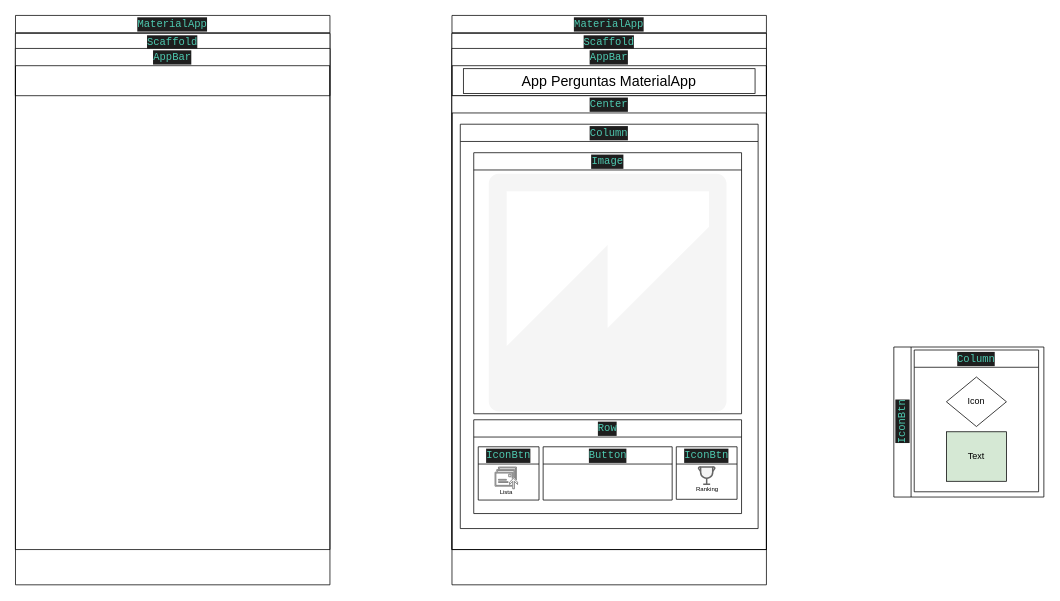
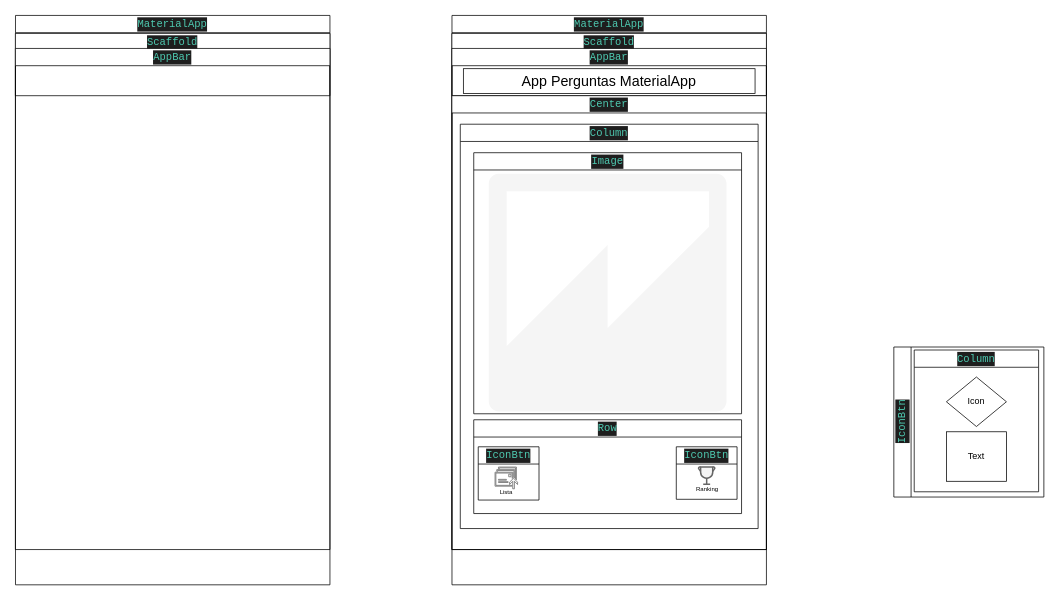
- <mxCell id="24" value="Text" style="rounded=0;whiteSpace=wrap;html=1;fillColor=#d5e8d4;" vertex="1" parent="22"><mxGeometry x="42.92" y="109" width="80" height="66" as="geometry" /></mxCell>
+ <mxCell id="24" value="Text" style="rounded=0;whiteSpace=wrap;html=1;" vertex="1" parent="22"><mxGeometry x="42.92" y="109" width="80" height="66" as="geometry" /></mxCell>
- <mxCell id="14" value="&lt;div style=&quot;color: rgb(212, 212, 212); background-color: rgb(30, 30, 30); font-family: Consolas, &amp;quot;Courier New&amp;quot;, monospace; font-weight: normal; font-size: 14px; line-height: 19px; white-space: pre;&quot;&gt;&lt;div style=&quot;line-height: 19px;&quot;&gt;&lt;span style=&quot;color: rgb(78, 201, 176);&quot;&gt;Button&lt;/span&gt;&lt;/div&gt;&lt;/div&gt;" style="swimlane;whiteSpace=wrap;html=1;startSize=23;" vertex="1" parent="13"><mxGeometry x="92.5" y="36" width="172" height="71" as="geometry" /></mxCell>
